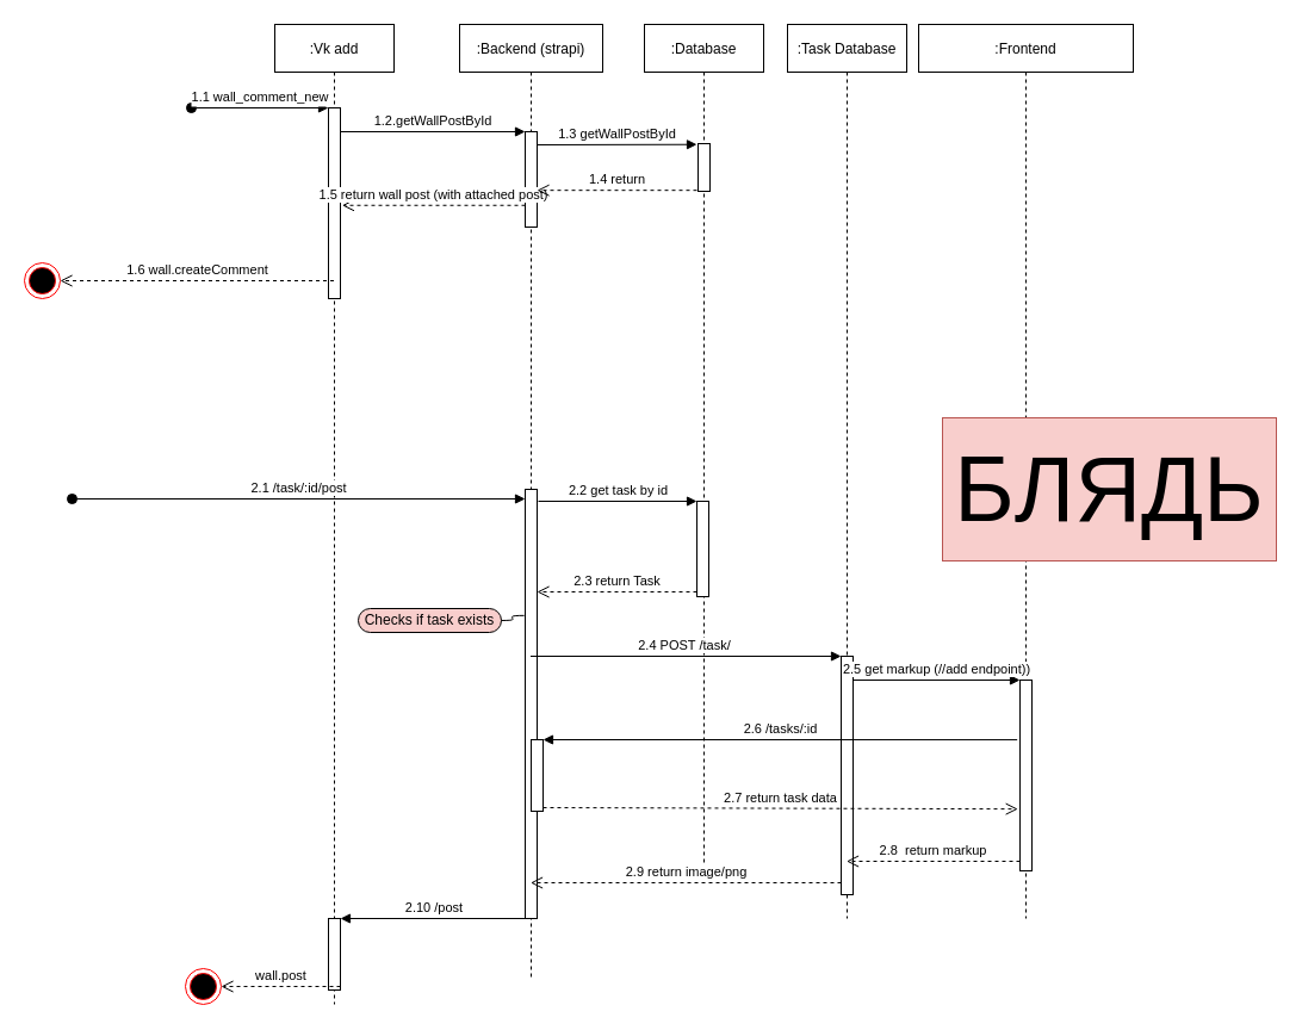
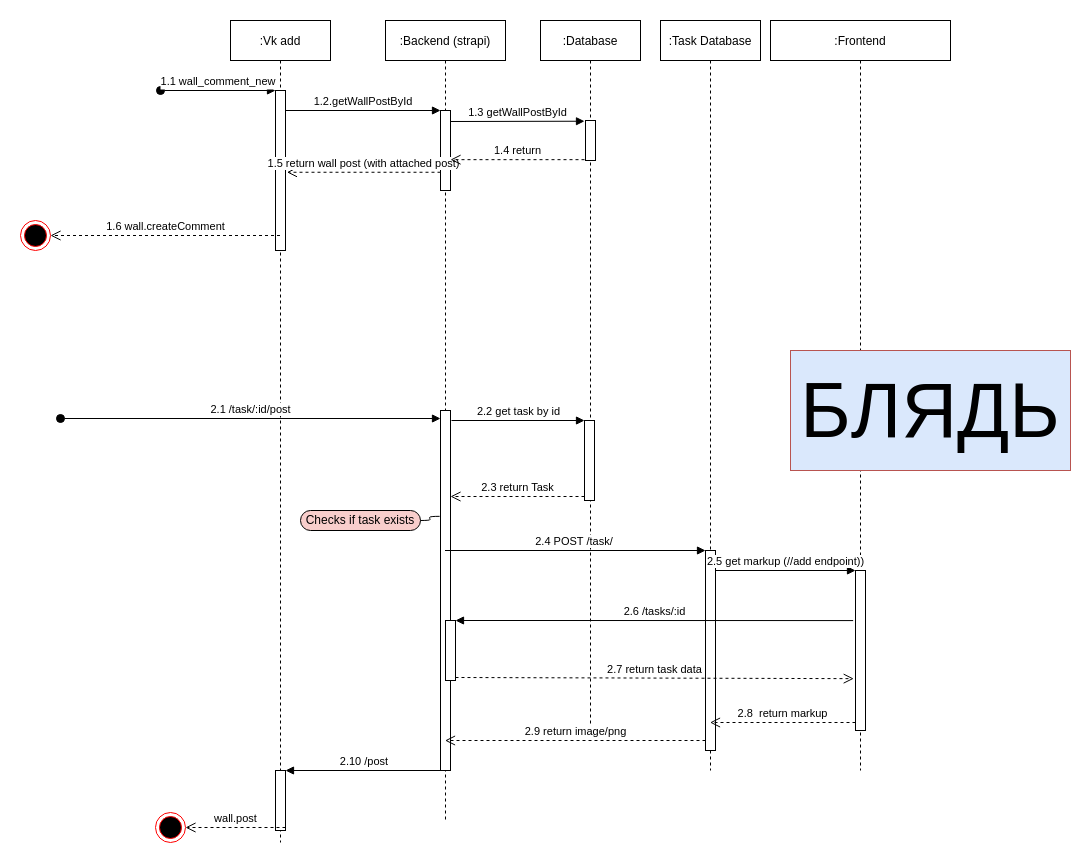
- <mxCell id="18" value="&lt;font style=&quot;font-size: 77px&quot;&gt;БЛЯДЬ&lt;/font&gt;" style="rounded=0;whiteSpace=wrap;html=1;fillColor=#f8cecc;strokeColor=#b85450;" vertex="1" parent="16"><mxGeometry x="20" y="330" width="280" height="120" as="geometry" /></mxCell>
+ <mxCell id="18" value="&lt;font style=&quot;font-size: 77px&quot;&gt;БЛЯДЬ&lt;/font&gt;" style="rounded=0;whiteSpace=wrap;html=1;fillColor=#dae8fc;strokeColor=#b85450;" vertex="1" parent="16"><mxGeometry x="20" y="330" width="280" height="120" as="geometry" /></mxCell>
